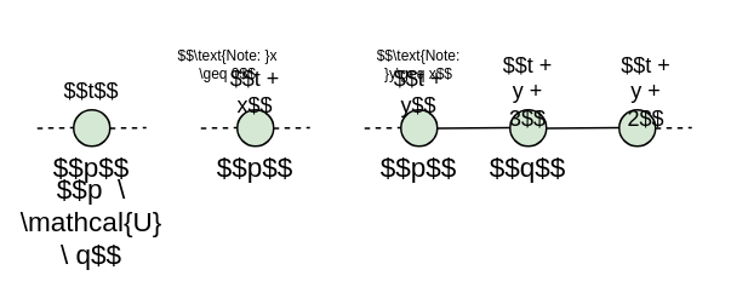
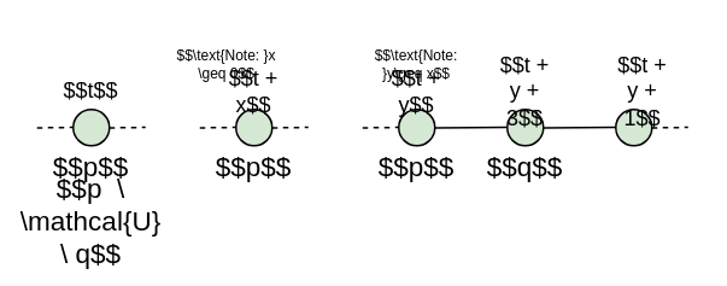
- <mxCell id="20" value="$$t + y + 2$$" style="text;html=1;strokeColor=none;fillColor=none;align=center;verticalAlign=middle;whiteSpace=wrap;rounded=0;" vertex="1" parent="1"><mxGeometry x="340" y="40" width="30" height="20" as="geometry" /></mxCell>
+ <mxCell id="20" value="$$t + y + 1$$" style="text;html=1;strokeColor=none;fillColor=none;align=center;verticalAlign=middle;whiteSpace=wrap;rounded=0;" vertex="1" parent="1"><mxGeometry x="340" y="40" width="30" height="20" as="geometry" /></mxCell>
